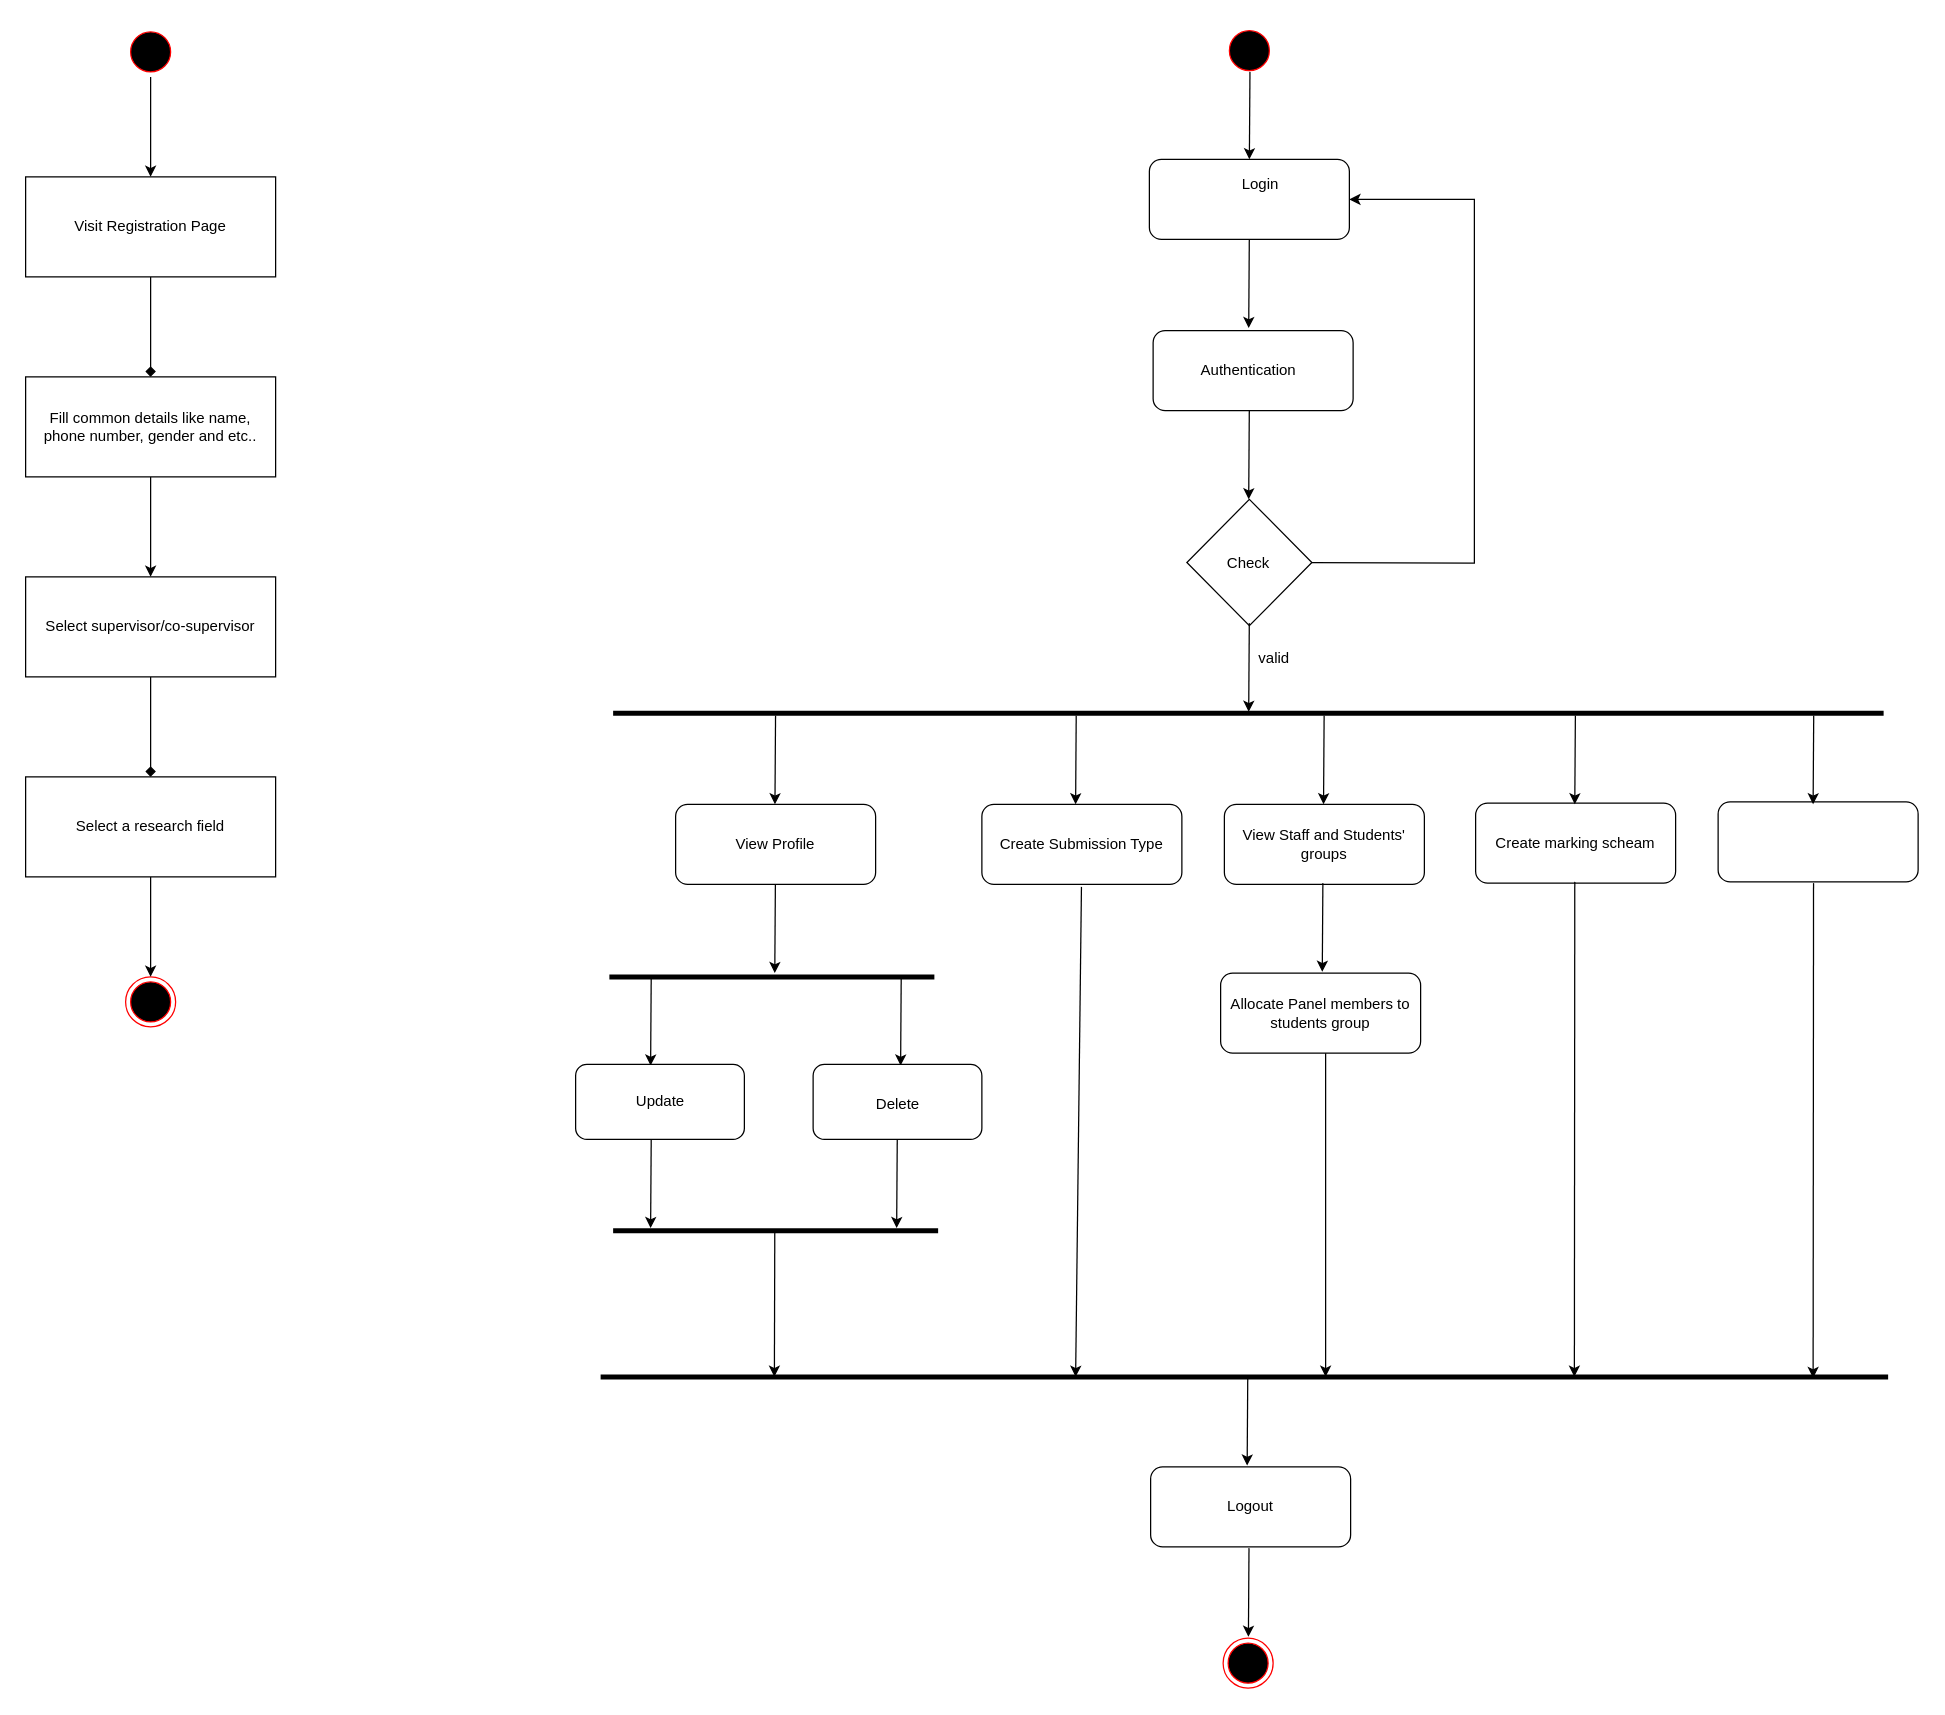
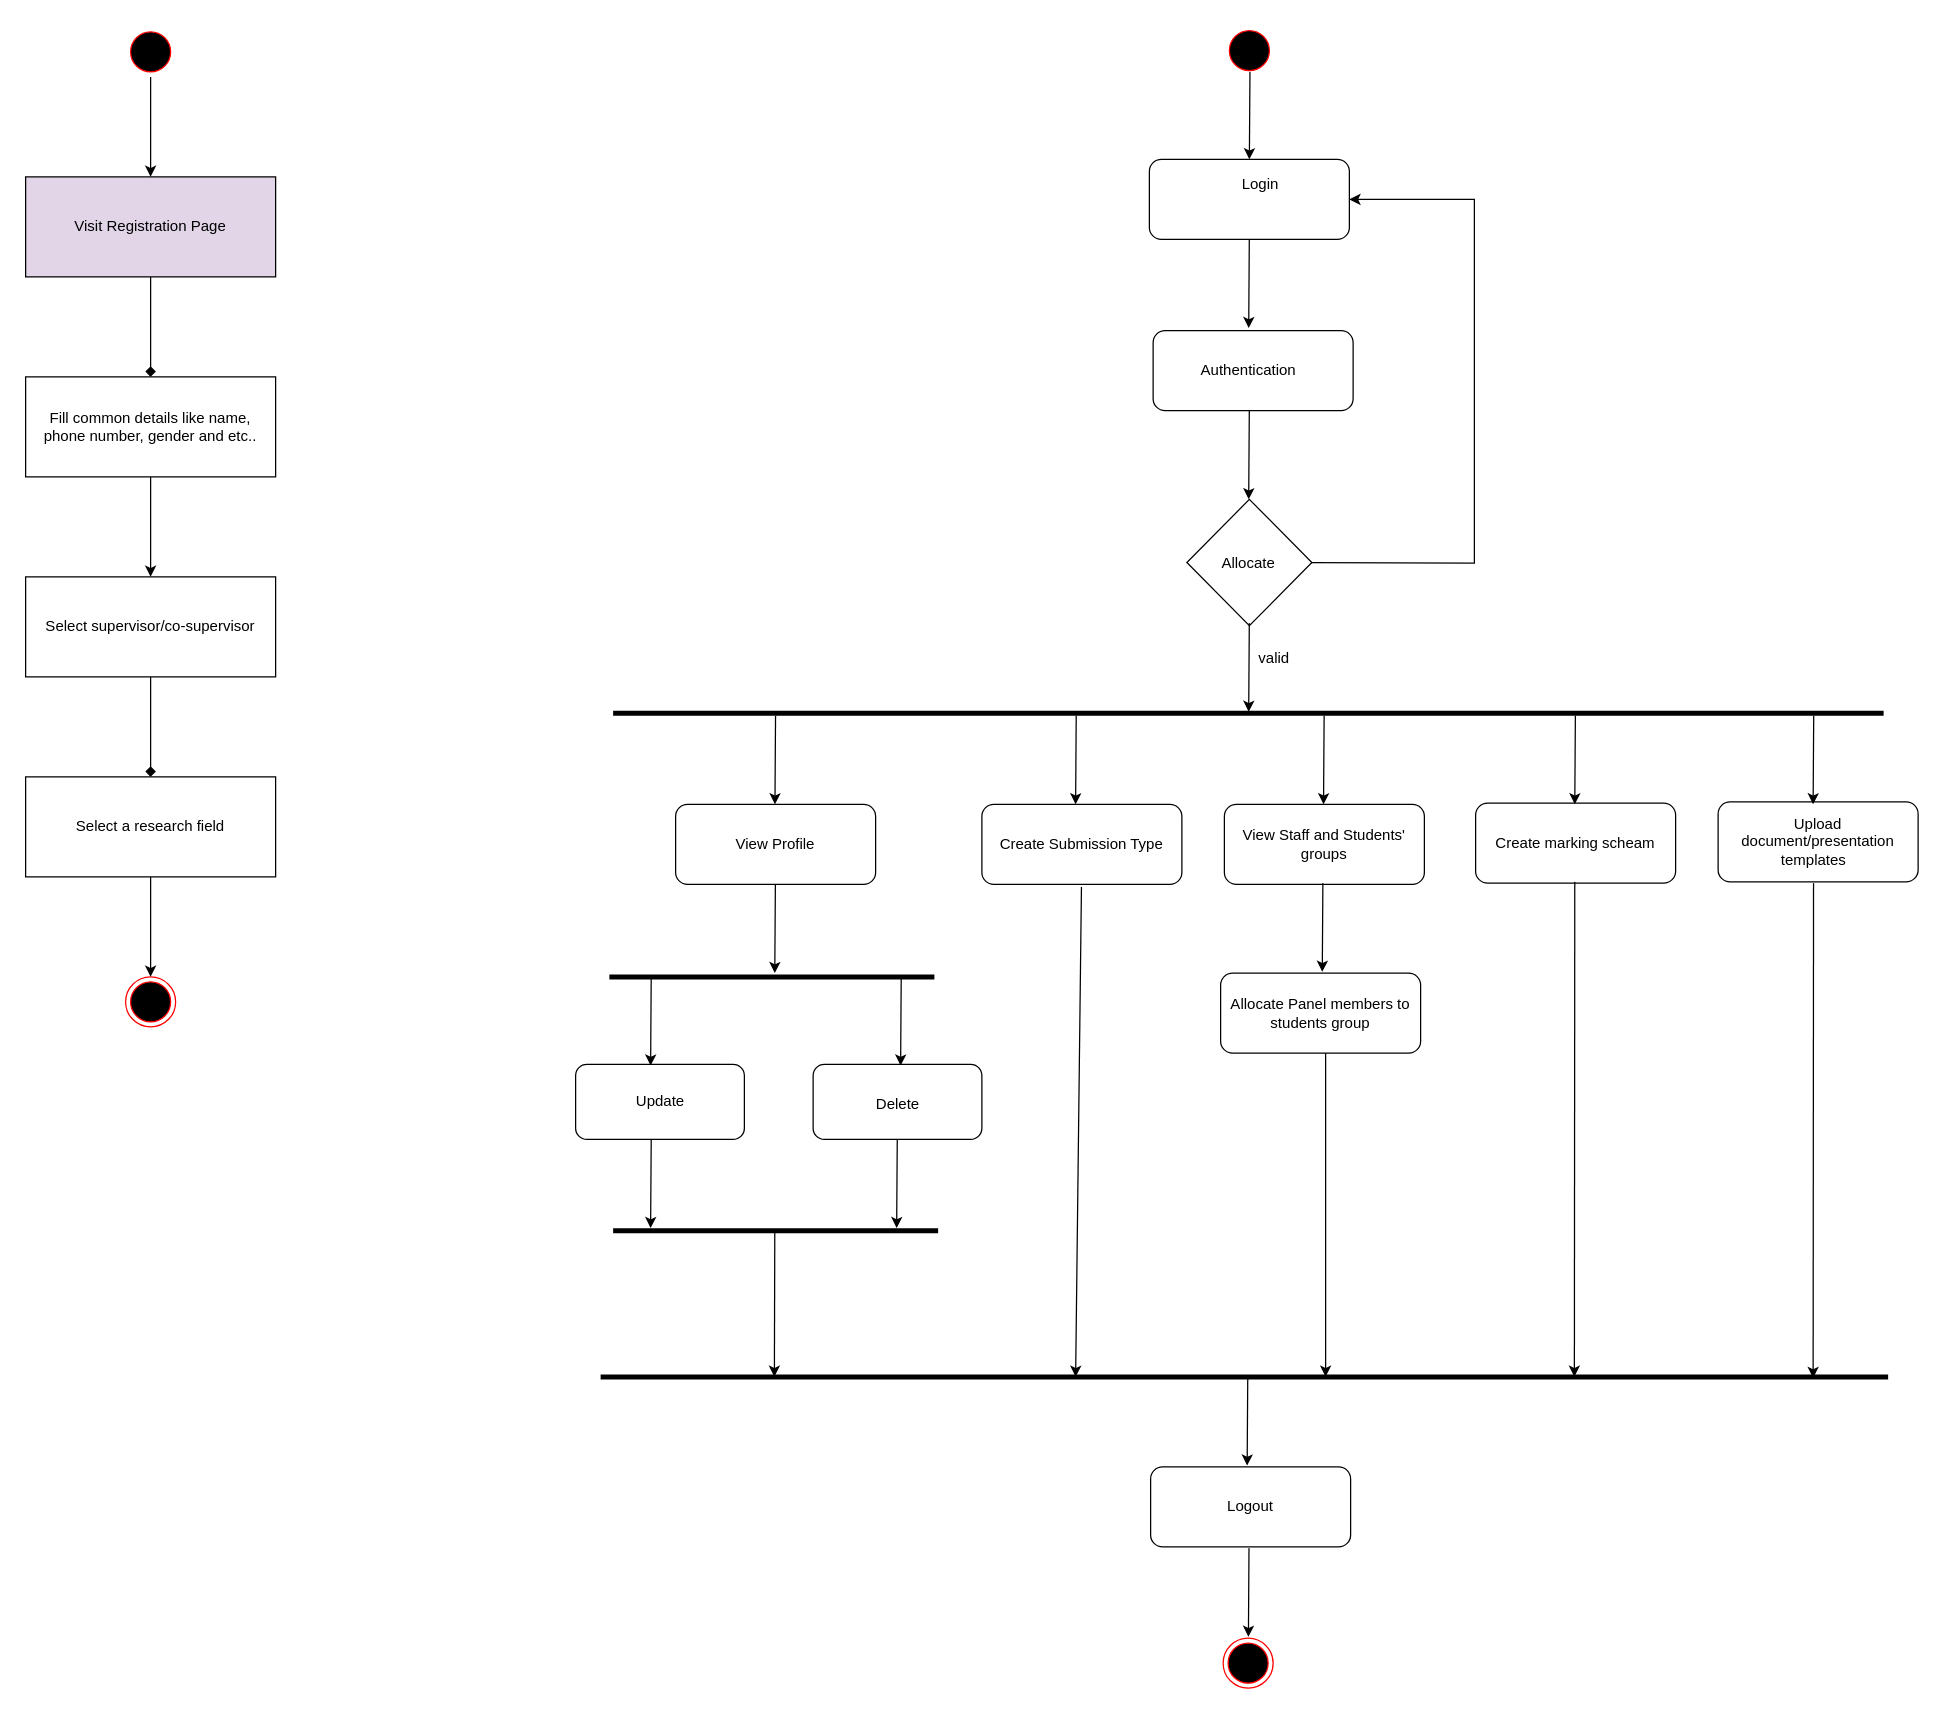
- <mxCell id="2" value="Visit Registration Page" style="html=1;dashed=0;whitespace=wrap;whiteSpace=wrap;spacing=3;" parent="1" vertex="1"><mxGeometry y="141" width="200" height="80" as="geometry" x="20" /></mxCell>
+ <mxCell id="2" value="Visit Registration Page" style="html=1;dashed=0;whitespace=wrap;whiteSpace=wrap;spacing=3;fillColor=#e1d5e7;" parent="1" vertex="1"><mxGeometry y="141" width="200" height="80" as="geometry" x="20" /></mxCell>
- <mxCell id="22" value="Check" style="text;html=1;strokeColor=none;fillColor=none;align=center;verticalAlign=middle;whiteSpace=wrap;rounded=0;" vertex="1" parent="1"><mxGeometry x="947.5" y="434.5" width="101" height="30" as="geometry" /></mxCell>
+ <mxCell id="22" value="Allocate" style="text;html=1;strokeColor=none;fillColor=none;align=center;verticalAlign=middle;whiteSpace=wrap;rounded=0;" vertex="1" parent="1"><mxGeometry x="947.5" y="434.5" width="101" height="30" as="geometry" /></mxCell>
+ <mxCell id="53" value="&lt;span class=&quot;fontstyle0&quot;&gt;Upload document/presentation templates&lt;/span&gt;&amp;nbsp;&amp;nbsp;" style="text;html=1;strokeColor=none;fillColor=none;align=center;verticalAlign=middle;whiteSpace=wrap;rounded=0;" vertex="1" parent="1"><mxGeometry x="1379" y="658" width="150" height="30" as="geometry" /></mxCell>
